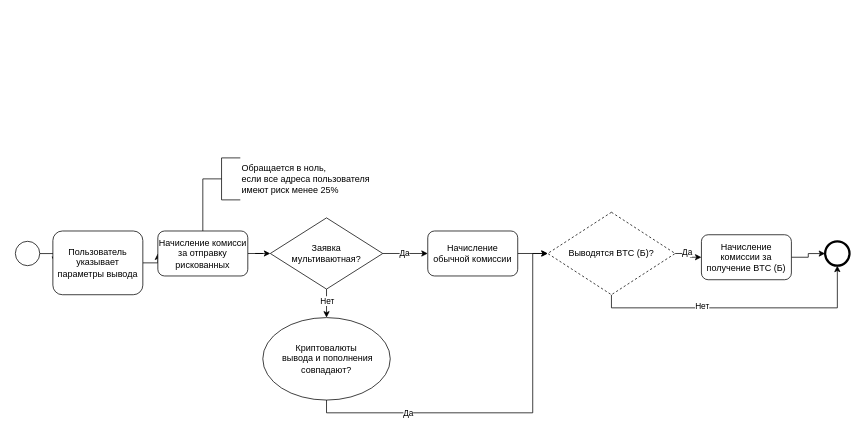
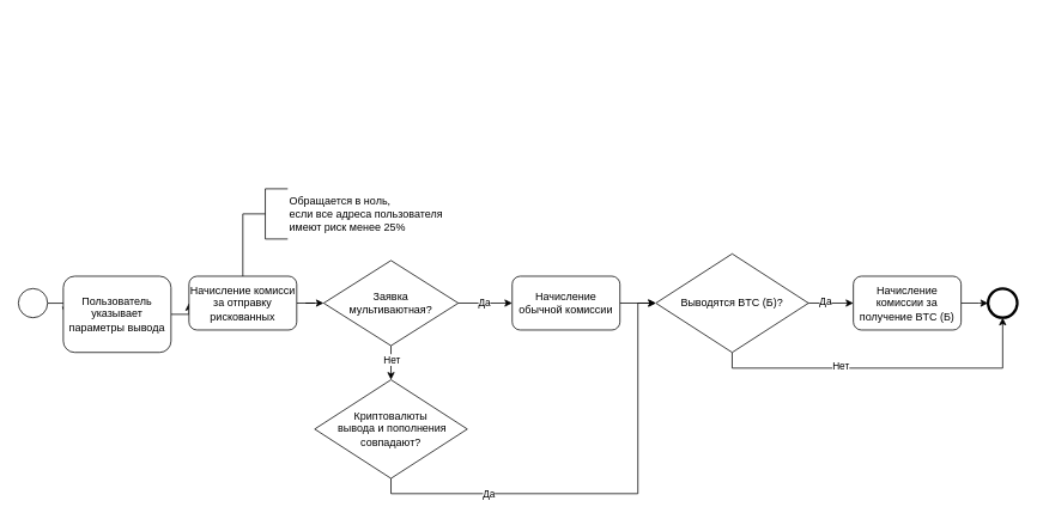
- <mxCell id="25" value="Выводятся BTC (Б)?" style="rhombus;whiteSpace=wrap;html=1;dashed=1;" parent="1" vertex="1"><mxGeometry x="730" y="282.5" width="170" height="110" as="geometry" /></mxCell>
+ <mxCell id="25" value="Выводятся BTC (Б)?" style="rhombus;whiteSpace=wrap;html=1;" parent="1" vertex="1"><mxGeometry x="730" y="282.5" width="170" height="110" as="geometry" /></mxCell>
- <mxCell id="20" value="Начисление комиссии за получение BTC (Б)" style="rounded=1;whiteSpace=wrap;html=1;" parent="1" vertex="1"><mxGeometry x="935" y="312.5" width="120" height="60" as="geometry" /></mxCell>
+ <mxCell id="20" value="Начисление комиссии за получение BTC (Б)" style="rounded=1;whiteSpace=wrap;html=1;" parent="1" vertex="1"><mxGeometry x="950" y="307.5" width="120" height="60" as="geometry" /></mxCell>
- <mxCell id="18" value="Криптовалюты&lt;br&gt;&amp;nbsp;вывода и пополнения совпадают?" style="ellipse;whiteSpace=wrap;html=1;" parent="1" vertex="1"><mxGeometry x="350" y="423" width="170" height="110" as="geometry" /></mxCell>
+ <mxCell id="18" value="Криптовалюты&lt;br&gt;&amp;nbsp;вывода и пополнения совпадают?" style="rhombus;whiteSpace=wrap;html=1;" parent="1" vertex="1"><mxGeometry x="350" y="423" width="170" height="110" as="geometry" /></mxCell>
